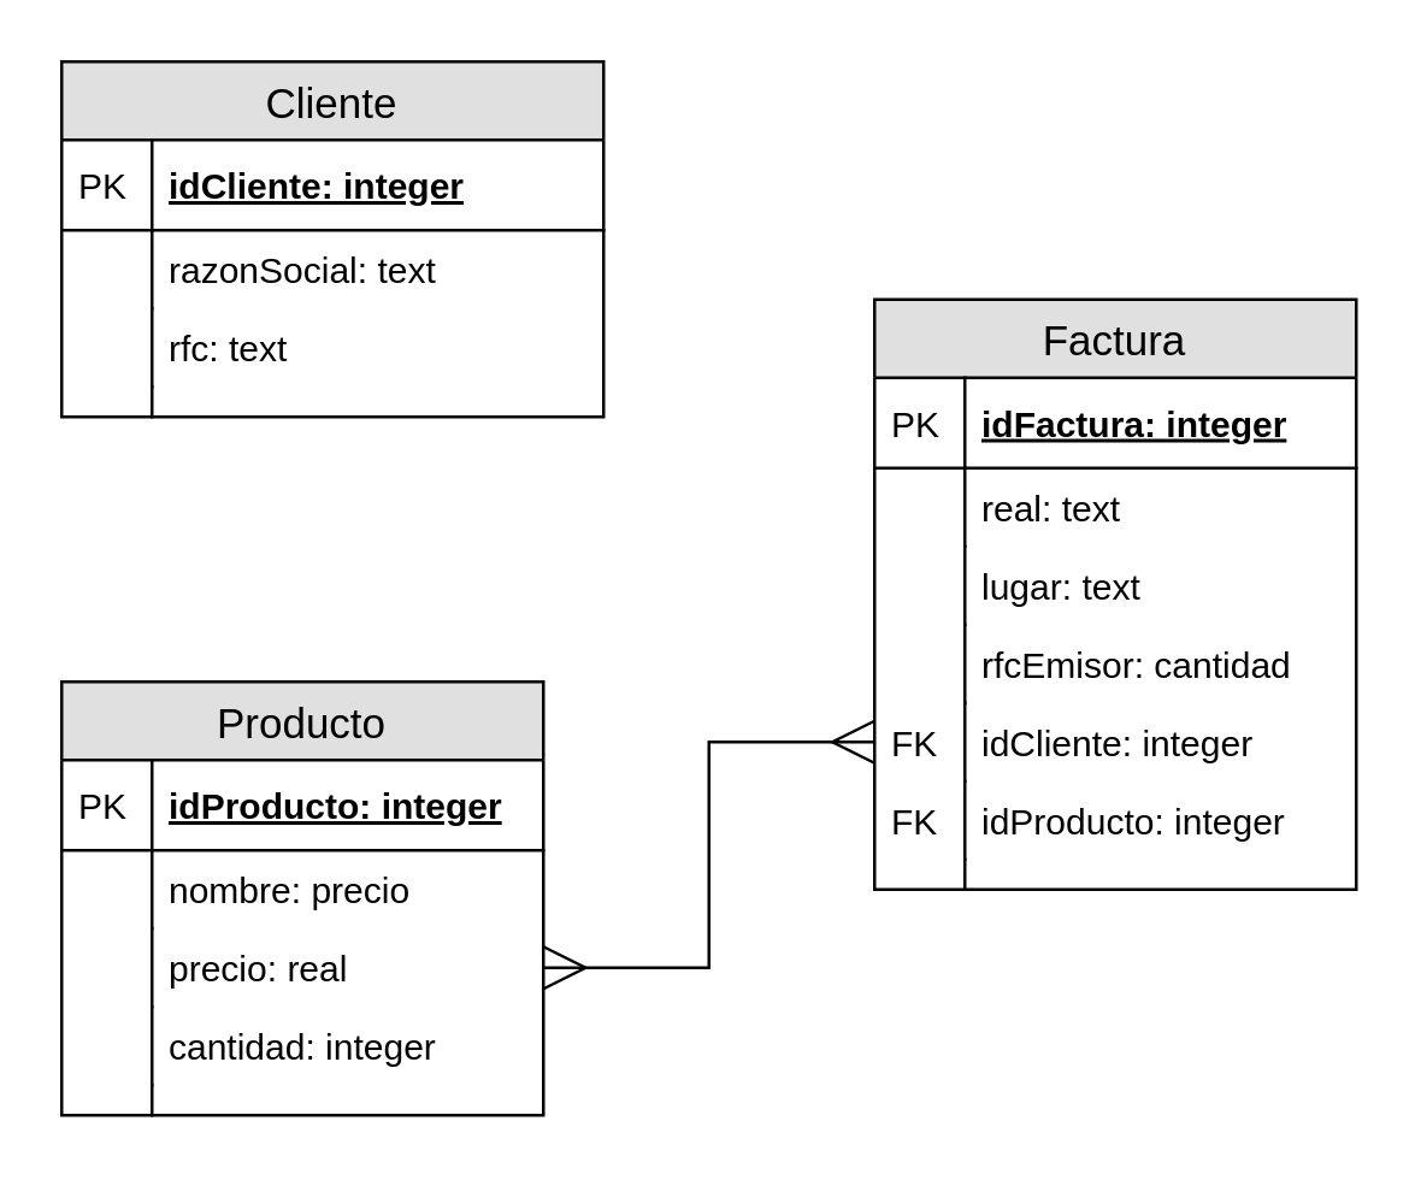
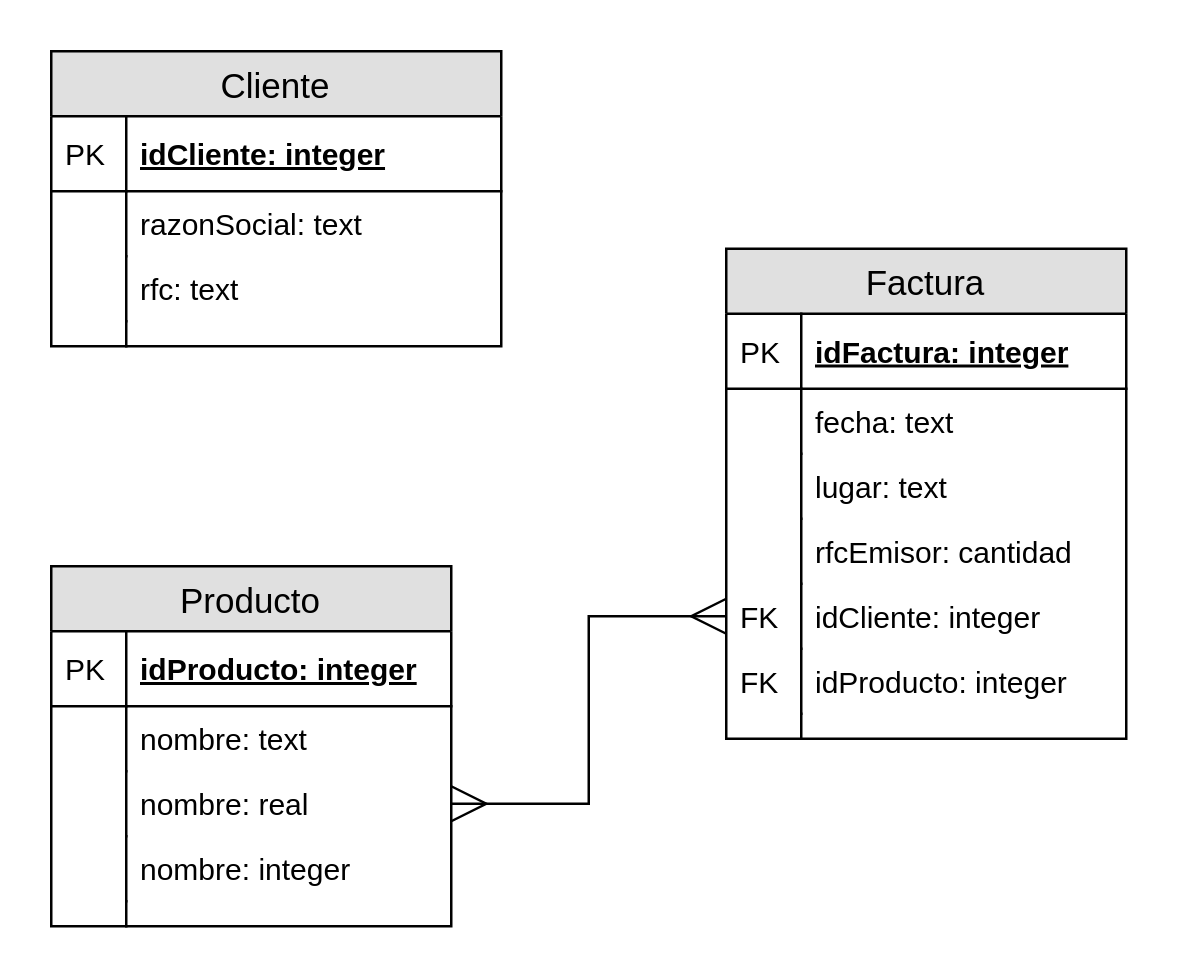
- <mxCell id="25" value="real: text" style="shape=partialRectangle;top=0;left=0;right=0;bottom=0;align=left;verticalAlign=top;fillColor=none;spacingLeft=34;spacingRight=4;overflow=hidden;rotatable=0;points=[[0,0.5],[1,0.5]];portConstraint=eastwest;dropTarget=0;fontSize=12;" vertex="1" parent="22"><mxGeometry y="56" width="160" height="26" as="geometry" /></mxCell>
+ <mxCell id="25" value="fecha: text" style="shape=partialRectangle;top=0;left=0;right=0;bottom=0;align=left;verticalAlign=top;fillColor=none;spacingLeft=34;spacingRight=4;overflow=hidden;rotatable=0;points=[[0,0.5],[1,0.5]];portConstraint=eastwest;dropTarget=0;fontSize=12;" vertex="1" parent="22"><mxGeometry y="56" width="160" height="26" as="geometry" /></mxCell>
- <mxCell id="14" value="nombre: precio" style="shape=partialRectangle;top=0;left=0;right=0;bottom=0;align=left;verticalAlign=top;fillColor=none;spacingLeft=34;spacingRight=4;overflow=hidden;rotatable=0;points=[[0,0.5],[1,0.5]];portConstraint=eastwest;dropTarget=0;fontSize=12;" vertex="1" parent="11"><mxGeometry y="56" width="160" height="26" as="geometry" /></mxCell>
+ <mxCell id="14" value="nombre: text" style="shape=partialRectangle;top=0;left=0;right=0;bottom=0;align=left;verticalAlign=top;fillColor=none;spacingLeft=34;spacingRight=4;overflow=hidden;rotatable=0;points=[[0,0.5],[1,0.5]];portConstraint=eastwest;dropTarget=0;fontSize=12;" vertex="1" parent="11"><mxGeometry y="56" width="160" height="26" as="geometry" /></mxCell>
- <mxCell id="16" value="precio: real" style="shape=partialRectangle;top=0;left=0;right=0;bottom=0;align=left;verticalAlign=top;fillColor=none;spacingLeft=34;spacingRight=4;overflow=hidden;rotatable=0;points=[[0,0.5],[1,0.5]];portConstraint=eastwest;dropTarget=0;fontSize=12;" vertex="1" parent="11"><mxGeometry y="82" width="160" height="26" as="geometry" /></mxCell>
+ <mxCell id="16" value="nombre: real" style="shape=partialRectangle;top=0;left=0;right=0;bottom=0;align=left;verticalAlign=top;fillColor=none;spacingLeft=34;spacingRight=4;overflow=hidden;rotatable=0;points=[[0,0.5],[1,0.5]];portConstraint=eastwest;dropTarget=0;fontSize=12;" vertex="1" parent="11"><mxGeometry y="82" width="160" height="26" as="geometry" /></mxCell>
- <mxCell id="18" value="cantidad: integer" style="shape=partialRectangle;top=0;left=0;right=0;bottom=0;align=left;verticalAlign=top;fillColor=none;spacingLeft=34;spacingRight=4;overflow=hidden;rotatable=0;points=[[0,0.5],[1,0.5]];portConstraint=eastwest;dropTarget=0;fontSize=12;" vertex="1" parent="11"><mxGeometry y="108" width="160" height="26" as="geometry" /></mxCell>
+ <mxCell id="18" value="nombre: integer" style="shape=partialRectangle;top=0;left=0;right=0;bottom=0;align=left;verticalAlign=top;fillColor=none;spacingLeft=34;spacingRight=4;overflow=hidden;rotatable=0;points=[[0,0.5],[1,0.5]];portConstraint=eastwest;dropTarget=0;fontSize=12;" vertex="1" parent="11"><mxGeometry y="108" width="160" height="26" as="geometry" /></mxCell>
